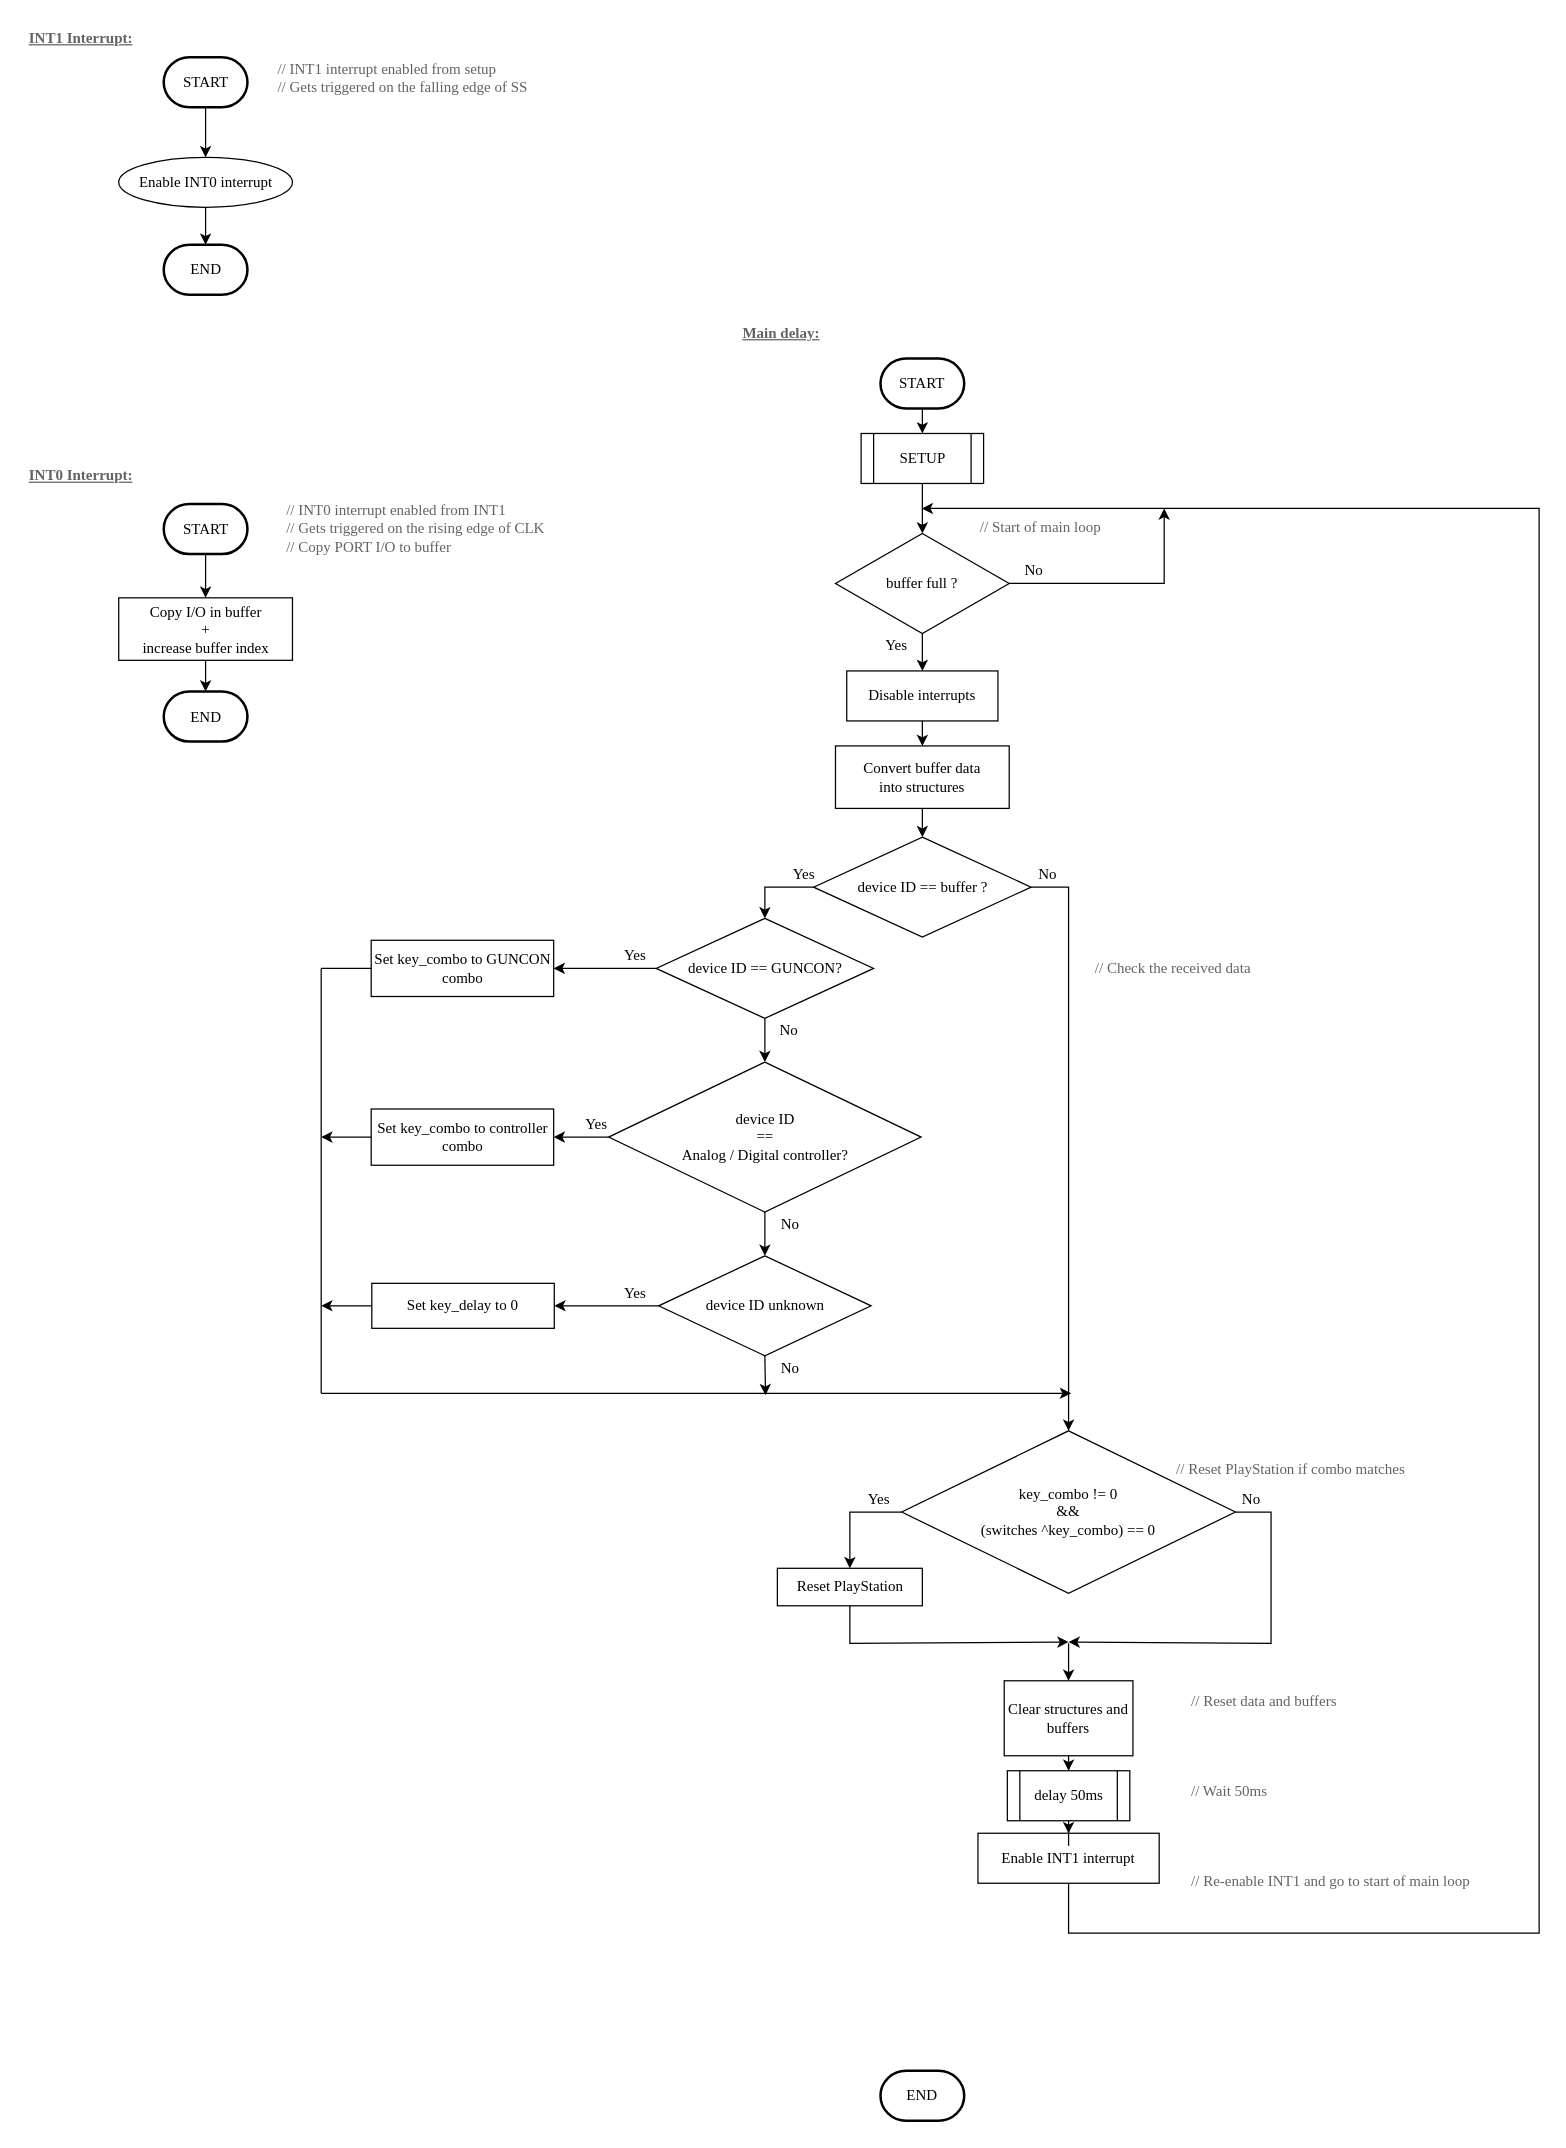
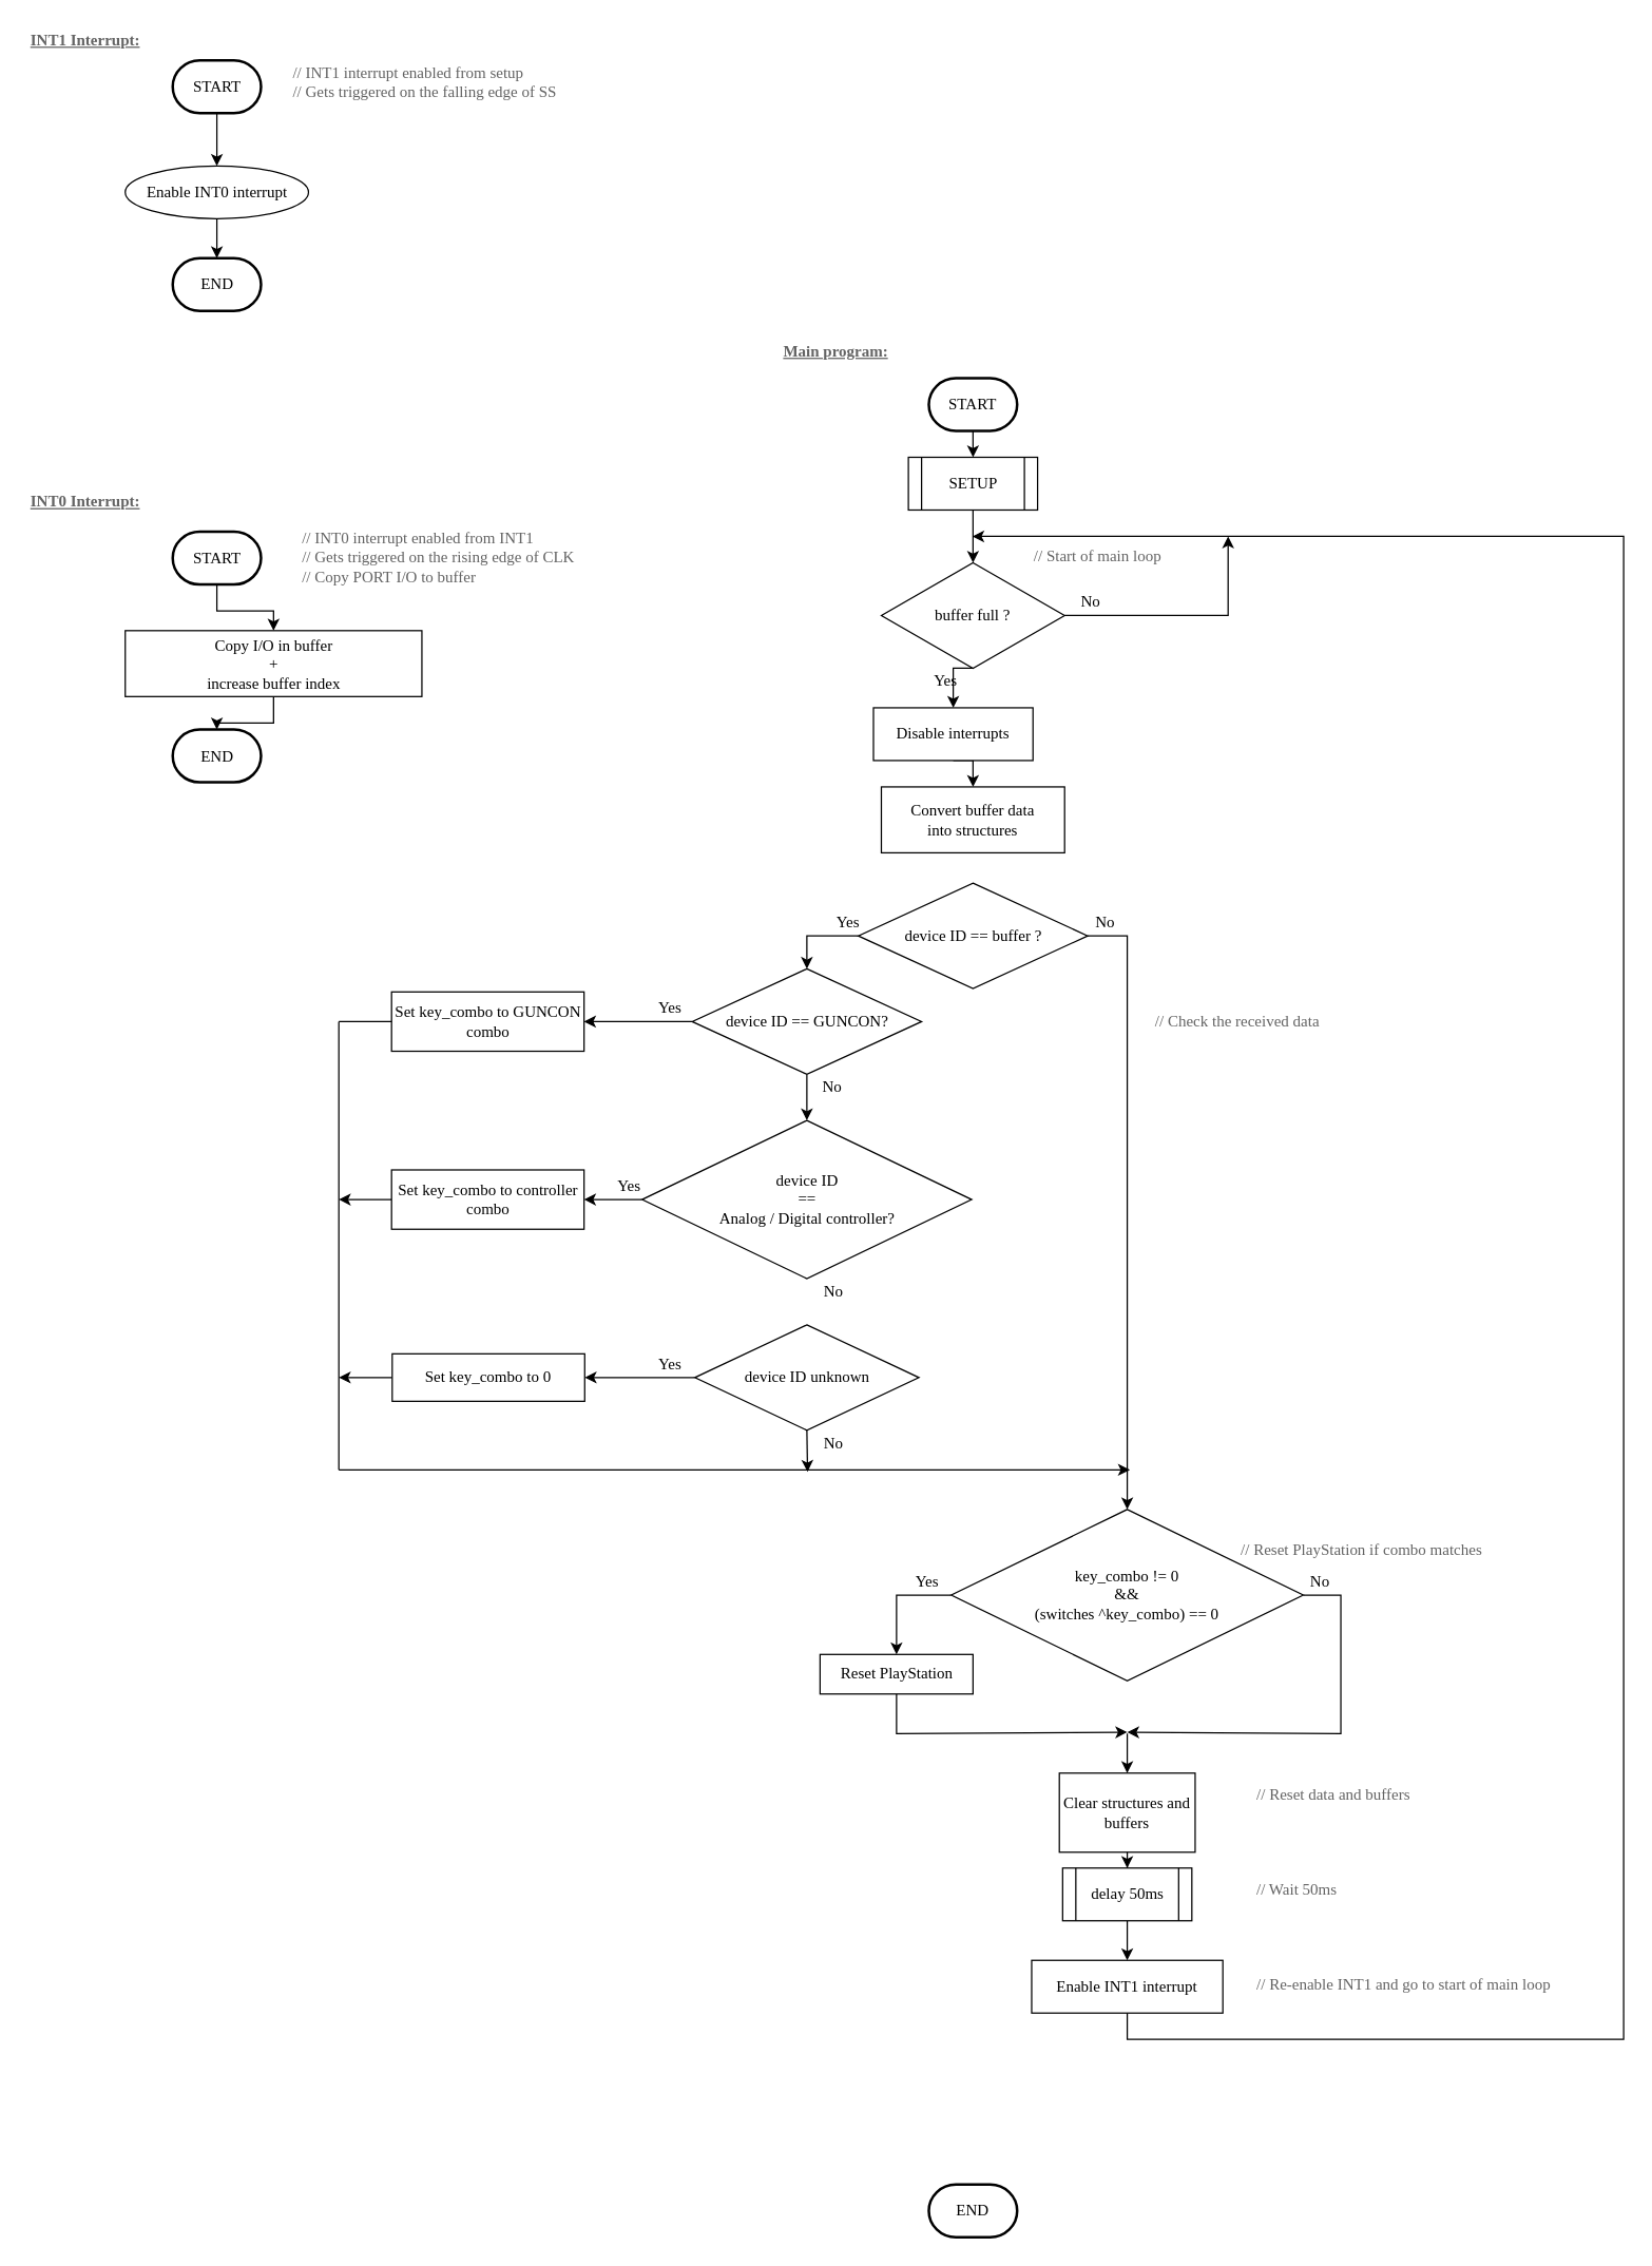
- <mxCell id="76" value="&lt;u&gt;&lt;b&gt;Main delay:&lt;br&gt;&lt;/b&gt;&lt;/u&gt;" style="text;html=1;resizable=0;points=[];autosize=1;align=left;verticalAlign=top;spacingTop=-4;fontFamily=Tahoma;fontColor=#636363;" vertex="1" parent="1"><mxGeometry x="591.5" y="256" width="100" height="20" as="geometry" /></mxCell>
+ <mxCell id="76" value="&lt;u&gt;&lt;b&gt;Main program:&lt;br&gt;&lt;/b&gt;&lt;/u&gt;" style="text;html=1;resizable=0;points=[];autosize=1;align=left;verticalAlign=top;spacingTop=-4;fontFamily=Tahoma;fontColor=#636363;" vertex="1" parent="1"><mxGeometry x="591.5" y="256" width="100" height="20" as="geometry" /></mxCell>
- <mxCell id="14" value="&lt;div&gt;Copy I/O in buffer&lt;/div&gt;&lt;div&gt;+&lt;/div&gt;&lt;div&gt;increase buffer index&lt;br&gt;&lt;/div&gt;" style="rounded=0;whiteSpace=wrap;html=1;fontFamily=Tahoma;" vertex="1" parent="1"><mxGeometry x="94.5" y="477.5" width="139" height="50" as="geometry" /></mxCell>
+ <mxCell id="14" value="&lt;div&gt;Copy I/O in buffer&lt;/div&gt;&lt;div&gt;+&lt;/div&gt;&lt;div&gt;increase buffer index&lt;br&gt;&lt;/div&gt;" style="rounded=0;whiteSpace=wrap;html=1;fontFamily=Tahoma;" vertex="1" parent="1"><mxGeometry x="94.5" y="477.5" width="225" height="50" as="geometry" /></mxCell>
- <mxCell id="21" value="Disable interrupts" style="rounded=0;whiteSpace=wrap;html=1;fontFamily=Tahoma;" vertex="1" parent="1"><mxGeometry x="677" y="536" width="121" height="40" as="geometry" /></mxCell>
+ <mxCell id="21" value="Disable interrupts" style="rounded=0;whiteSpace=wrap;html=1;fontFamily=Tahoma;" vertex="1" parent="1"><mxGeometry x="662" y="536" width="121" height="40" as="geometry" /></mxCell>
- <mxCell id="22" style="edgeStyle=orthogonalEdgeStyle;rounded=0;orthogonalLoop=1;jettySize=auto;html=1;entryX=0.5;entryY=0;entryDx=0;entryDy=0;fontFamily=Tahoma;" edge="1" parent="1" source="23" target="26"><mxGeometry relative="1" as="geometry" /></mxCell>
- <mxCell id="30" style="edgeStyle=orthogonalEdgeStyle;rounded=0;orthogonalLoop=1;jettySize=auto;html=1;exitX=0.5;exitY=1;exitDx=0;exitDy=0;entryX=0.5;entryY=0;entryDx=0;entryDy=0;fontFamily=Tahoma;verticalAlign=middle;align=center;" edge="1" parent="1" source="32" target="35"><mxGeometry relative="1" as="geometry" /></mxCell>
- <mxCell id="40" value="Set key_delay to 0" style="rounded=0;whiteSpace=wrap;html=1;fontFamily=Tahoma;verticalAlign=middle;align=center;" vertex="1" parent="1"><mxGeometry x="297" y="1026" width="146" height="36" as="geometry" /></mxCell>
+ <mxCell id="40" value="Set key_combo to 0" style="rounded=0;whiteSpace=wrap;html=1;fontFamily=Tahoma;verticalAlign=middle;align=center;" vertex="1" parent="1"><mxGeometry x="297" y="1026" width="146" height="36" as="geometry" /></mxCell>
- <mxCell id="66" value="Enable INT1 interrupt" style="rounded=0;whiteSpace=wrap;html=1;fontFamily=Tahoma;verticalAlign=middle;align=center;" vertex="1" parent="1"><mxGeometry x="782" y="1466" width="145" height="40" as="geometry" /></mxCell>
+ <mxCell id="66" value="Enable INT1 interrupt" style="rounded=0;whiteSpace=wrap;html=1;fontFamily=Tahoma;verticalAlign=middle;align=center;" vertex="1" parent="1"><mxGeometry x="782" y="1486" width="145" height="40" as="geometry" /></mxCell>
